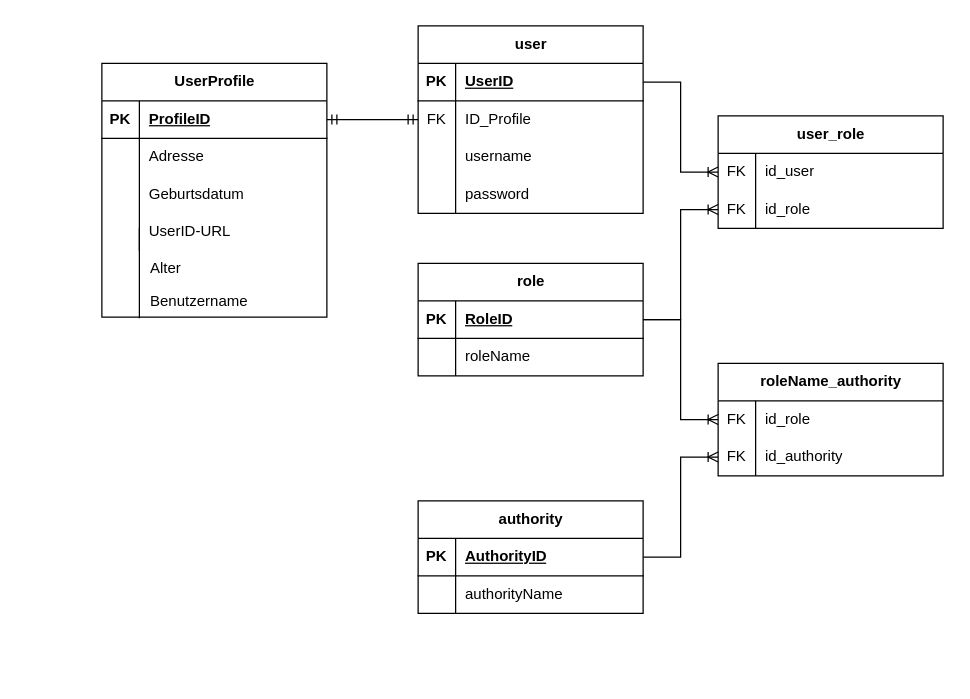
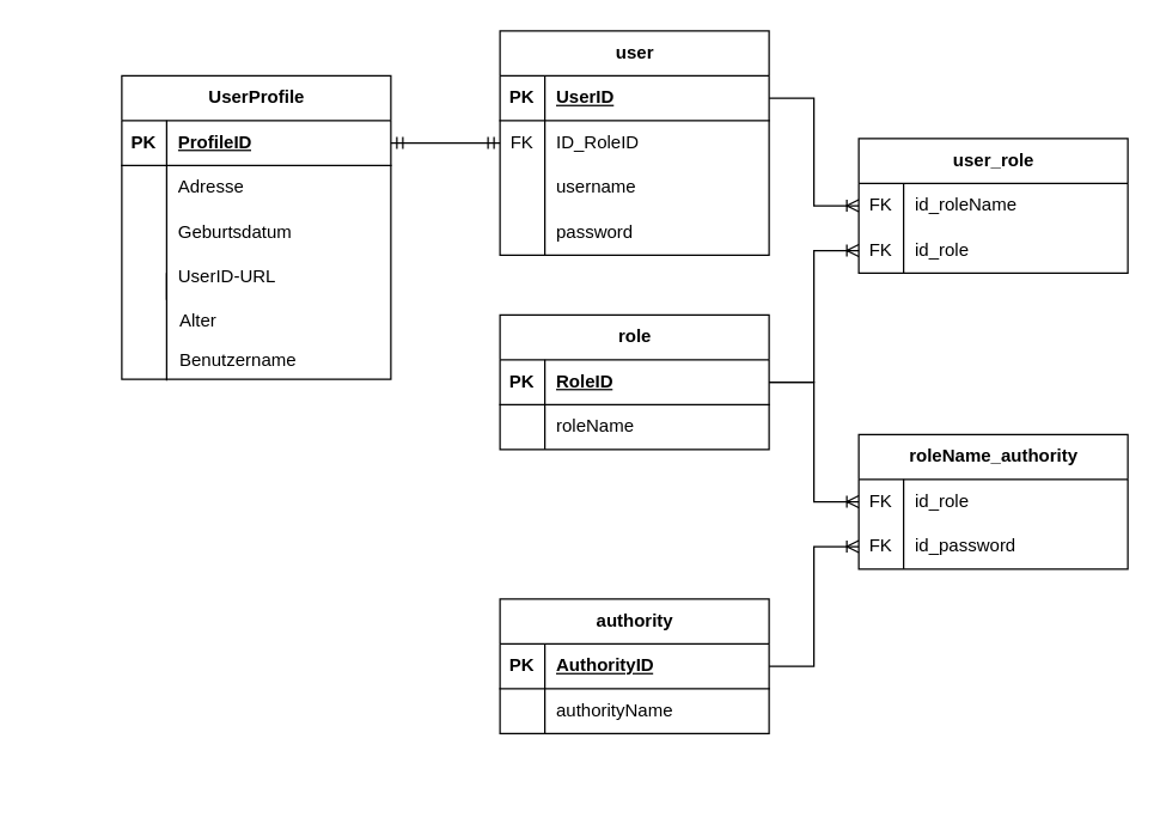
- <mxCell id="54" value="&lt;div&gt;ID_Profile&lt;/div&gt;" style="shape=partialRectangle;connectable=0;fillColor=none;top=0;left=0;bottom=0;right=0;align=left;spacingLeft=6;overflow=hidden;whiteSpace=wrap;html=1;" vertex="1" parent="52"><mxGeometry x="30" width="150" height="30" as="geometry"><mxRectangle width="150" height="30" as="alternateBounds" /></mxGeometry></mxCell>
+ <mxCell id="54" value="&lt;div&gt;ID_RoleID&lt;/div&gt;" style="shape=partialRectangle;connectable=0;fillColor=none;top=0;left=0;bottom=0;right=0;align=left;spacingLeft=6;overflow=hidden;whiteSpace=wrap;html=1;" vertex="1" parent="52"><mxGeometry x="30" width="150" height="30" as="geometry"><mxRectangle width="150" height="30" as="alternateBounds" /></mxGeometry></mxCell>
- <mxCell id="34" value="id_user" style="shape=partialRectangle;connectable=0;fillColor=none;top=0;left=0;bottom=0;right=0;align=left;spacingLeft=6;overflow=hidden;whiteSpace=wrap;html=1;" parent="32" vertex="1"><mxGeometry x="30" width="150" height="30" as="geometry"><mxRectangle width="150" height="30" as="alternateBounds" /></mxGeometry></mxCell>
+ <mxCell id="34" value="id_roleName" style="shape=partialRectangle;connectable=0;fillColor=none;top=0;left=0;bottom=0;right=0;align=left;spacingLeft=6;overflow=hidden;whiteSpace=wrap;html=1;" parent="32" vertex="1"><mxGeometry x="30" width="150" height="30" as="geometry"><mxRectangle width="150" height="30" as="alternateBounds" /></mxGeometry></mxCell>
- <mxCell id="28" value="id_authority" style="shape=partialRectangle;connectable=0;fillColor=none;top=0;left=0;bottom=0;right=0;align=left;spacingLeft=6;overflow=hidden;whiteSpace=wrap;html=1;" parent="26" vertex="1"><mxGeometry x="30" width="150" height="30" as="geometry"><mxRectangle width="150" height="30" as="alternateBounds" /></mxGeometry></mxCell>
+ <mxCell id="28" value="id_password" style="shape=partialRectangle;connectable=0;fillColor=none;top=0;left=0;bottom=0;right=0;align=left;spacingLeft=6;overflow=hidden;whiteSpace=wrap;html=1;" parent="26" vertex="1"><mxGeometry x="30" width="150" height="30" as="geometry"><mxRectangle width="150" height="30" as="alternateBounds" /></mxGeometry></mxCell>
